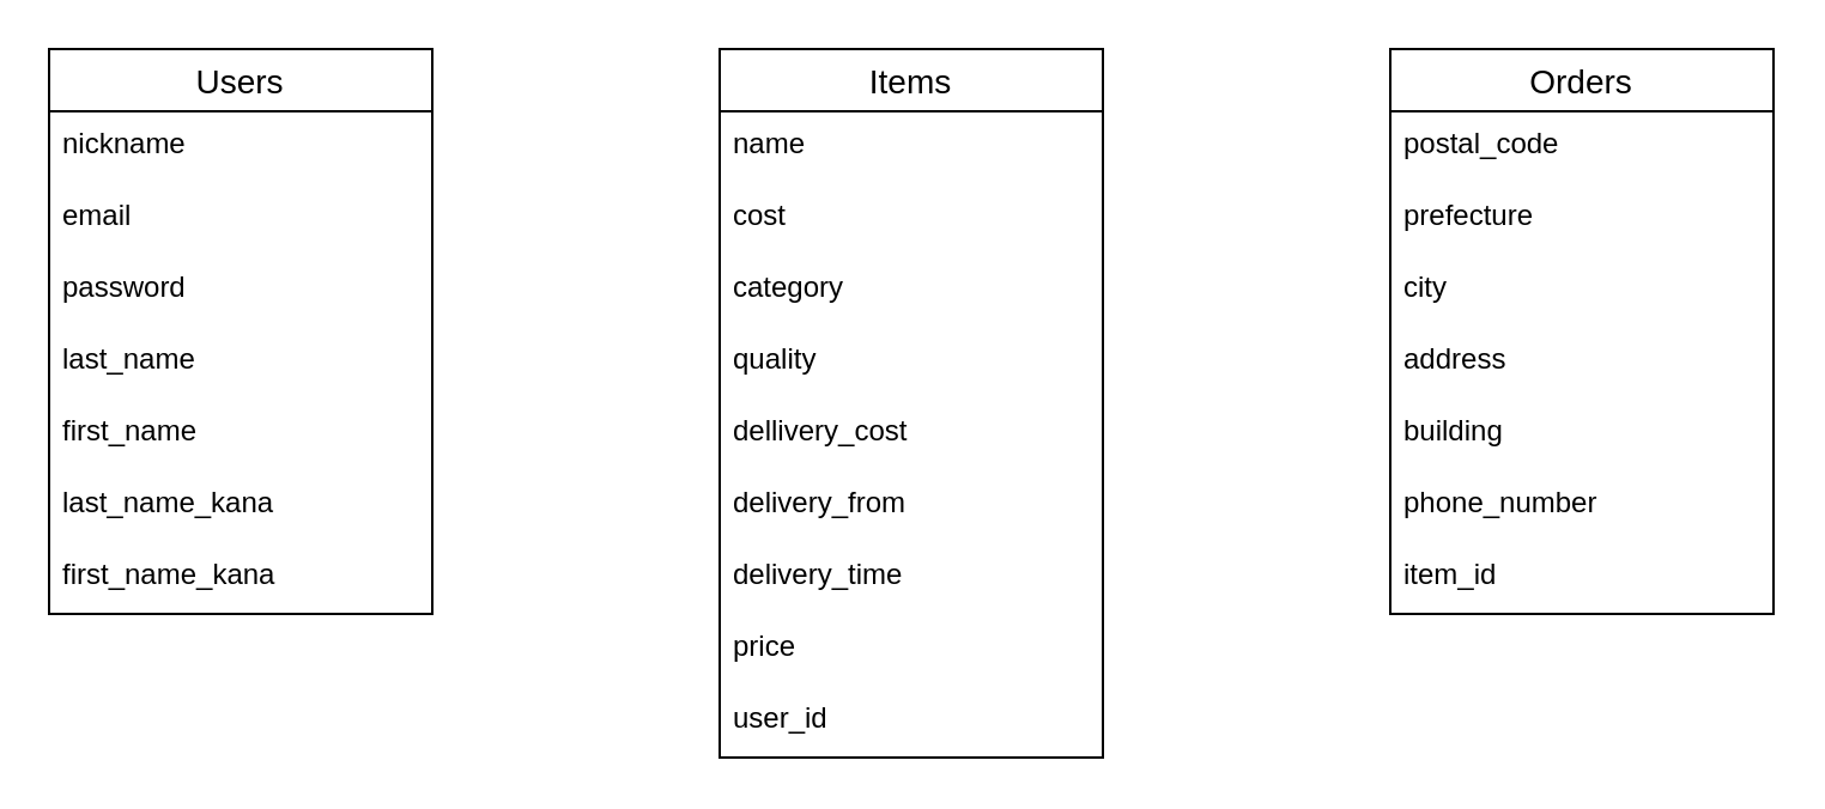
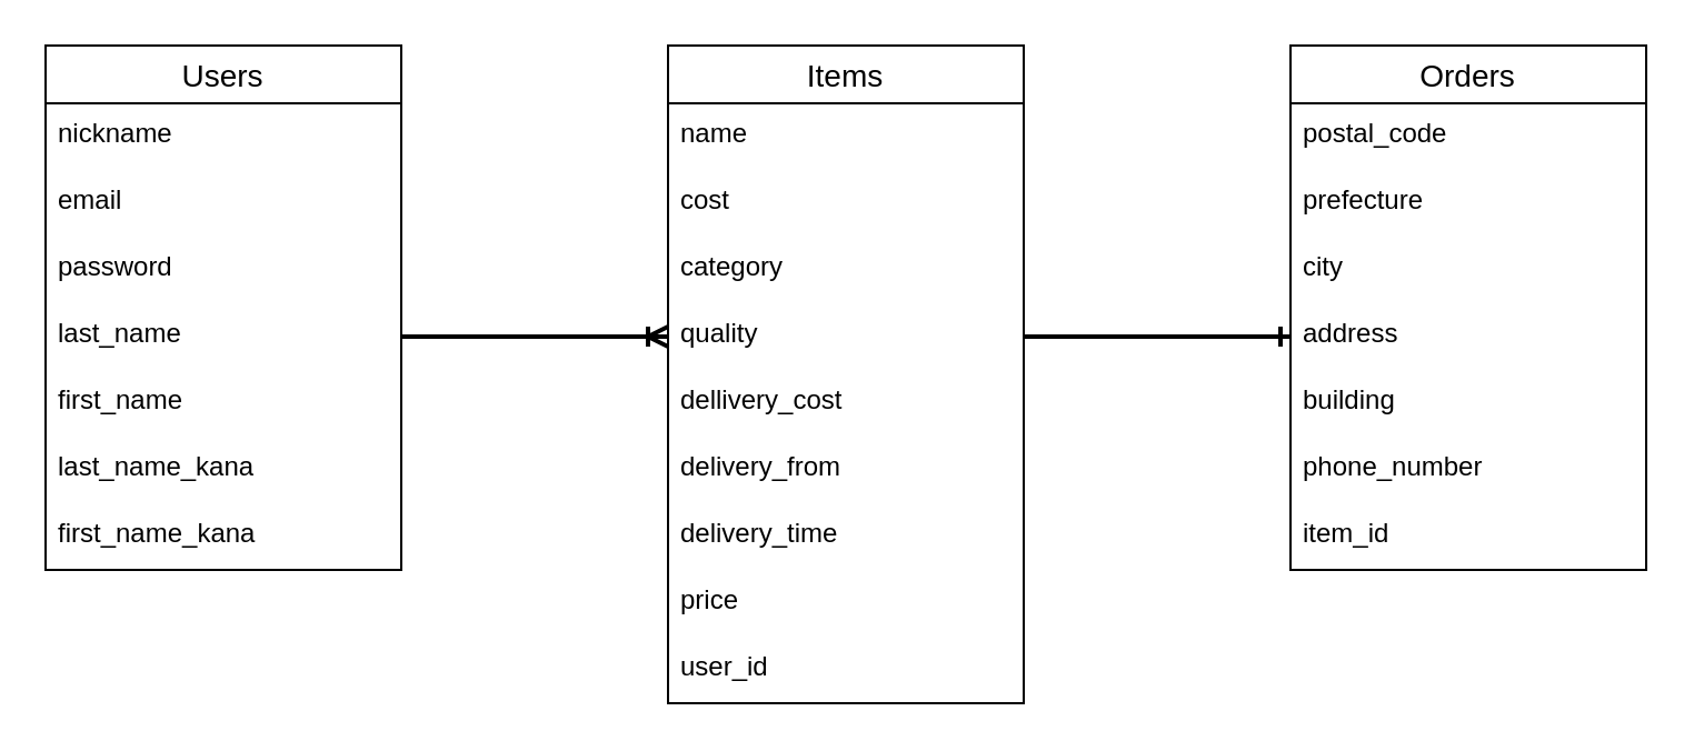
+ <mxCell id="20" style="edgeStyle=none;html=1;exitX=1;exitY=0.5;exitDx=0;exitDy=0;entryX=0;entryY=0.5;entryDx=0;entryDy=0;endArrow=ERoneToMany;endFill=0;strokeWidth=2;" edge="1" parent="1" source="6" target="14"><mxGeometry relative="1" as="geometry" /></mxCell>
+ <mxCell id="29" style="edgeStyle=none;html=1;exitX=1;exitY=0.5;exitDx=0;exitDy=0;entryX=0;entryY=0.5;entryDx=0;entryDy=0;strokeWidth=2;endArrow=ERone;endFill=0;" edge="1" parent="1" source="14" target="25"><mxGeometry relative="1" as="geometry" /></mxCell>
